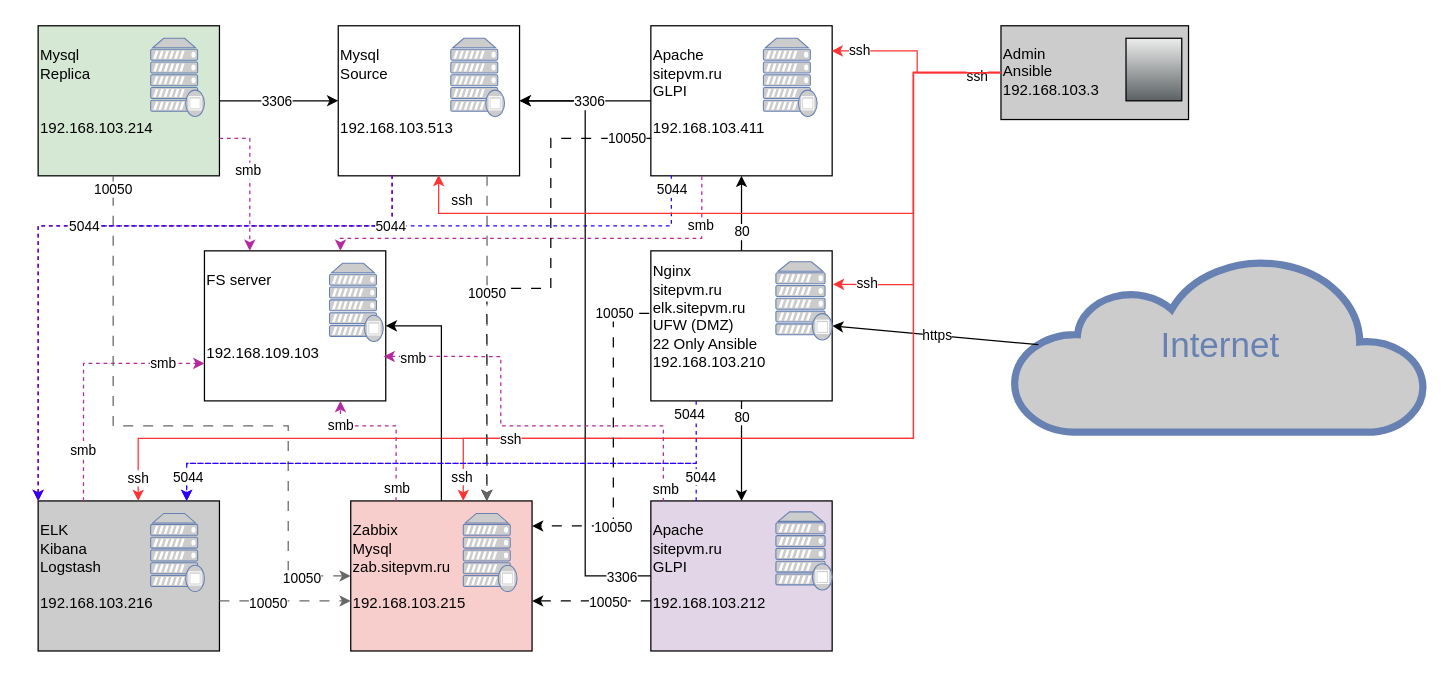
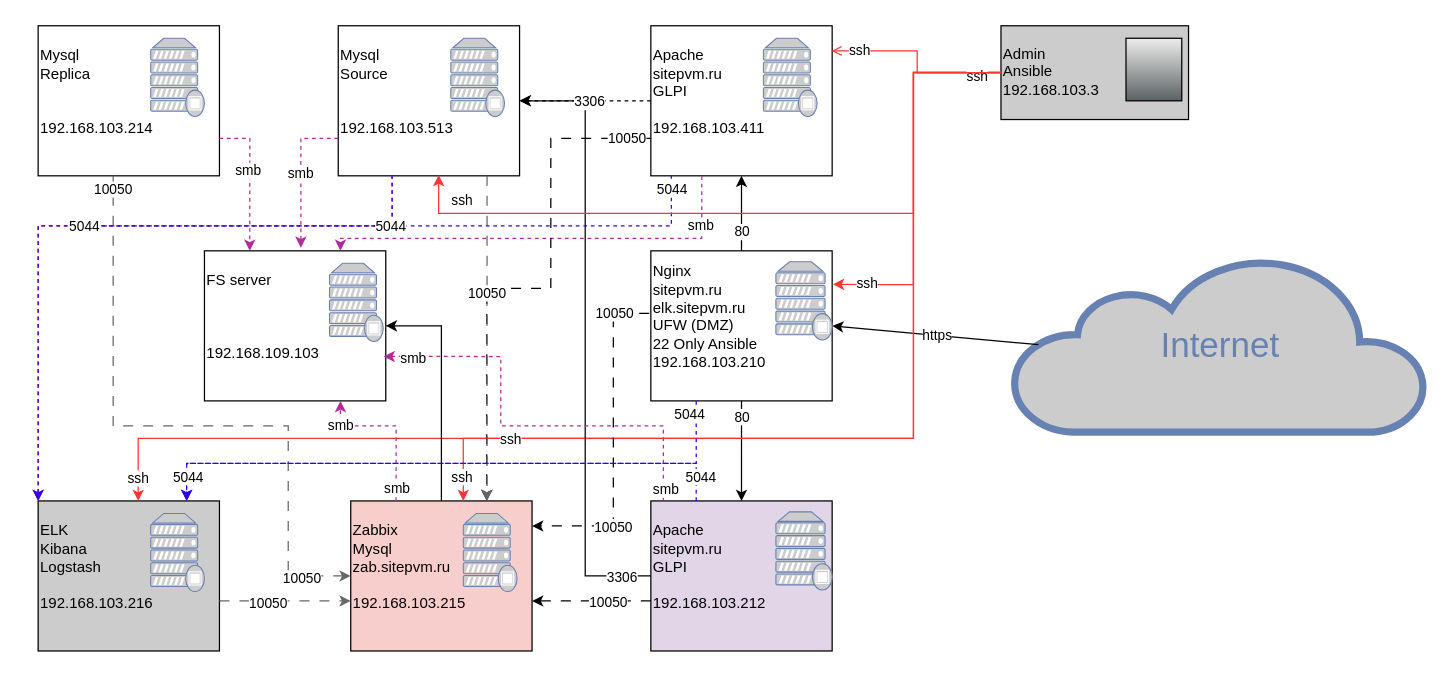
- <mxCell id="94" style="edgeStyle=orthogonalEdgeStyle;rounded=0;orthogonalLoop=1;jettySize=auto;html=1;exitX=0;exitY=0.5;exitDx=0;exitDy=0;strokeColor=#FF3333;entryX=0.997;entryY=0.168;entryDx=0;entryDy=0;entryPerimeter=0;" edge="1" parent="1" source="22" target="8"><mxGeometry relative="1" as="geometry"><mxPoint x="800" y="57" as="sourcePoint" /><mxPoint x="370" y="400" as="targetPoint" /><Array as="points"><mxPoint x="733" y="57" /><mxPoint x="733" y="40" /><mxPoint x="680" y="40" /></Array></mxGeometry></mxCell>
+ <mxCell id="94" style="edgeStyle=orthogonalEdgeStyle;rounded=0;orthogonalLoop=1;jettySize=auto;html=1;exitX=0;exitY=0.5;exitDx=0;exitDy=0;strokeColor=#FF3333;entryX=0.997;entryY=0.168;entryDx=0;entryDy=0;entryPerimeter=0;endArrow=open;" edge="1" parent="1" source="22" target="8"><mxGeometry relative="1" as="geometry"><mxPoint x="800" y="57" as="sourcePoint" /><mxPoint x="370" y="400" as="targetPoint" /><Array as="points"><mxPoint x="733" y="57" /><mxPoint x="733" y="40" /><mxPoint x="680" y="40" /></Array></mxGeometry></mxCell>
- <mxCell id="25" value="Mysql&lt;br&gt;&lt;div&gt;Replica&lt;/div&gt;&lt;div&gt;&lt;br&gt;&lt;/div&gt;&lt;div&gt;&lt;br&gt;&lt;/div&gt;&lt;div&gt;192.168.103.214&lt;/div&gt;&lt;div&gt;&lt;br&gt;&lt;/div&gt;" style="rounded=0;whiteSpace=wrap;html=1;align=left;fillColor=#d5e8d4;" vertex="1" parent="24"><mxGeometry x="10" width="145" height="120" as="geometry" /></mxCell>
+ <mxCell id="25" value="Mysql&lt;br&gt;&lt;div&gt;Replica&lt;/div&gt;&lt;div&gt;&lt;br&gt;&lt;/div&gt;&lt;div&gt;&lt;br&gt;&lt;/div&gt;&lt;div&gt;192.168.103.214&lt;/div&gt;&lt;div&gt;&lt;br&gt;&lt;/div&gt;" style="rounded=0;whiteSpace=wrap;html=1;align=left;" vertex="1" parent="24"><mxGeometry x="10" width="145" height="120" as="geometry" /></mxCell>
- <mxCell id="43" value="" style="edgeStyle=orthogonalEdgeStyle;rounded=0;orthogonalLoop=1;jettySize=auto;html=1;exitX=1;exitY=0.5;exitDx=0;exitDy=0;" edge="1" parent="1" source="25" target="19"><mxGeometry relative="1" as="geometry" /></mxCell>
- <mxCell id="44" value="3306" style="edgeLabel;html=1;align=center;verticalAlign=middle;resizable=0;points=[];" vertex="1" connectable="0" parent="43"><mxGeometry x="-0.312" y="-1" relative="1" as="geometry"><mxPoint x="12" y="-1" as="offset" /></mxGeometry></mxCell>
- <mxCell id="39" value="" style="edgeStyle=orthogonalEdgeStyle;rounded=0;orthogonalLoop=1;jettySize=auto;html=1;entryX=1;entryY=0.5;entryDx=0;entryDy=0;" edge="1" parent="1" source="8" target="19"><mxGeometry relative="1" as="geometry" /></mxCell>
+ <mxCell id="39" value="" style="edgeStyle=orthogonalEdgeStyle;rounded=0;orthogonalLoop=1;jettySize=auto;html=1;entryX=1;entryY=0.5;entryDx=0;entryDy=0;dashed=1;" edge="1" parent="1" source="8" target="19"><mxGeometry relative="1" as="geometry" /></mxCell>
+ <mxCell id="48" style="edgeStyle=orthogonalEdgeStyle;rounded=0;orthogonalLoop=1;jettySize=auto;html=1;entryX=0.532;entryY=-0.02;entryDx=0;entryDy=0;entryPerimeter=0;exitX=0;exitY=0.75;exitDx=0;exitDy=0;dashed=1;strokeColor=#B32A9C;" edge="1" parent="1" source="19" target="46"><mxGeometry relative="1" as="geometry" /></mxCell>
+ <mxCell id="49" value="smb" style="edgeLabel;html=1;align=center;verticalAlign=middle;resizable=0;points=[];" vertex="1" connectable="0" parent="48"><mxGeometry x="-0.022" y="-1" relative="1" as="geometry"><mxPoint as="offset" /></mxGeometry></mxCell>
- <mxCell id="53" style="edgeStyle=orthogonalEdgeStyle;rounded=0;orthogonalLoop=1;jettySize=auto;html=1;entryX=0;entryY=0.75;entryDx=0;entryDy=0;exitX=0.25;exitY=0;exitDx=0;exitDy=0;dashed=1;strokeColor=#B32A9C;" edge="1" parent="1" source="28" target="46"><mxGeometry relative="1" as="geometry"><mxPoint x="40" y="240" as="sourcePoint" /><mxPoint x="74" y="330" as="targetPoint" /></mxGeometry></mxCell>
- <mxCell id="54" value="smb" style="edgeLabel;html=1;align=center;verticalAlign=middle;resizable=0;points=[];" vertex="1" connectable="0" parent="53"><mxGeometry x="-0.616" y="1" relative="1" as="geometry"><mxPoint as="offset" /></mxGeometry></mxCell>
- <mxCell id="55" value="smb" style="edgeLabel;html=1;align=center;verticalAlign=middle;resizable=0;points=[];" vertex="1" connectable="0" parent="53"><mxGeometry x="0.522" y="1" relative="1" as="geometry"><mxPoint x="16" as="offset" /></mxGeometry></mxCell>
